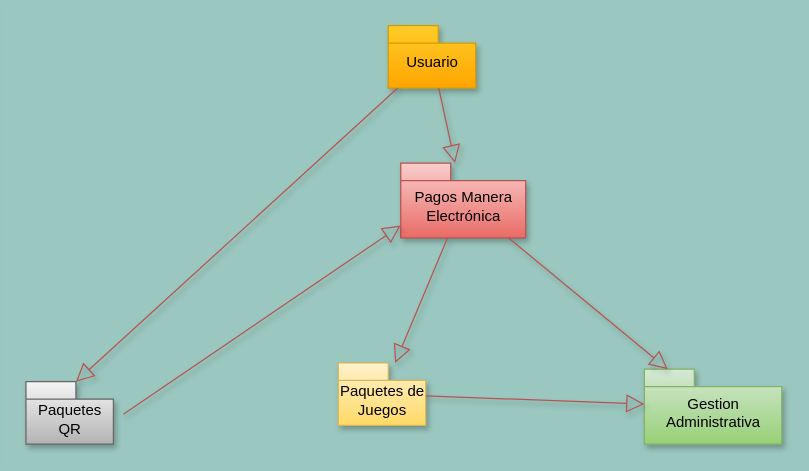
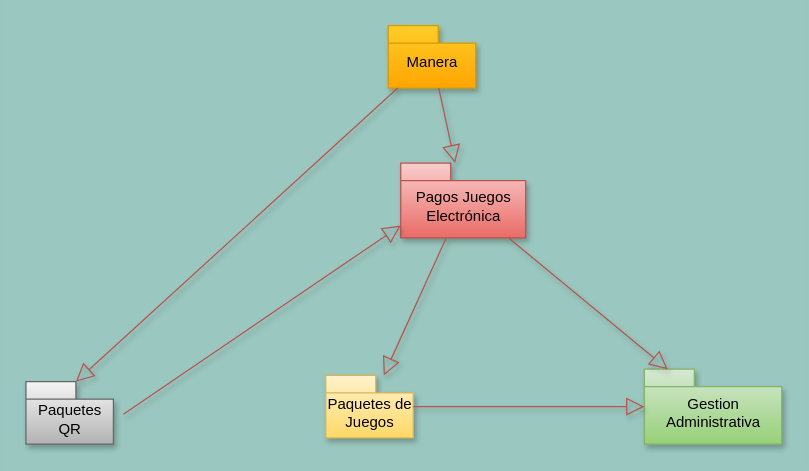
- <mxCell id="2" value="Usuario" style="shape=folder;fontStyle=0;spacingTop=10;tabWidth=40;tabHeight=14;tabPosition=left;fillColor=#ffcd28;labelBackgroundColor=none;labelBorderColor=none;html=1;shadow=1;sketch=0;gradientColor=#ffa500;strokeColor=#d79b00;" parent="1" vertex="1"><mxGeometry x="310" y="20" width="70" height="50" as="geometry" /></mxCell>
+ <mxCell id="2" value="Manera" style="shape=folder;fontStyle=0;spacingTop=10;tabWidth=40;tabHeight=14;tabPosition=left;fillColor=#ffcd28;labelBackgroundColor=none;labelBorderColor=none;html=1;shadow=1;sketch=0;gradientColor=#ffa500;strokeColor=#d79b00;" parent="1" vertex="1"><mxGeometry x="310" y="20" width="70" height="50" as="geometry" /></mxCell>
- <mxCell id="3" value="Pagos Manera&lt;br&gt;Electrónica" style="shape=folder;fontStyle=0;spacingTop=10;tabWidth=40;tabHeight=14;tabPosition=left;fillColor=#f8cecc;labelBackgroundColor=none;labelBorderColor=none;html=1;shadow=1;sketch=0;gradientColor=#ea6b66;strokeColor=#b85450;" parent="1" vertex="1"><mxGeometry x="320" y="130" width="100" height="60" as="geometry" /></mxCell>
+ <mxCell id="3" value="Pagos Juegos&lt;br&gt;Electrónica" style="shape=folder;fontStyle=0;spacingTop=10;tabWidth=40;tabHeight=14;tabPosition=left;fillColor=#f8cecc;labelBackgroundColor=none;labelBorderColor=none;html=1;shadow=1;sketch=0;gradientColor=#ea6b66;strokeColor=#b85450;" parent="1" vertex="1"><mxGeometry x="320" y="130" width="100" height="60" as="geometry" /></mxCell>
- <mxCell id="5" value="Paquetes de&lt;br&gt;Juegos" style="shape=folder;fontStyle=0;spacingTop=10;tabWidth=40;tabHeight=14;tabPosition=left;fillColor=#fff2cc;labelBackgroundColor=none;labelBorderColor=none;html=1;shadow=1;sketch=0;gradientColor=#ffd966;strokeColor=#d6b656;" parent="1" vertex="1"><mxGeometry x="270" y="290" width="70" height="50" as="geometry" /></mxCell>
+ <mxCell id="5" value="Paquetes de&lt;br&gt;Juegos" style="shape=folder;fontStyle=0;spacingTop=10;tabWidth=40;tabHeight=14;tabPosition=left;fillColor=#fff2cc;labelBackgroundColor=none;labelBorderColor=none;html=1;shadow=1;sketch=0;gradientColor=#ffd966;strokeColor=#d6b656;" parent="1" vertex="1"><mxGeometry x="260" y="300" width="70" height="50" as="geometry" /></mxCell>
